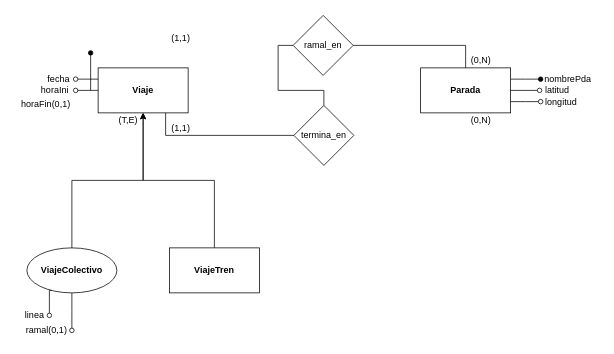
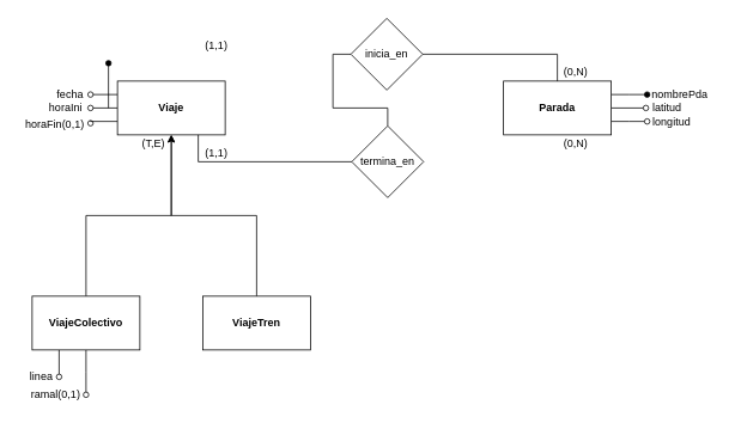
- <mxCell id="18" value="ramal_en" style="rhombus;whiteSpace=wrap;html=1;" vertex="1" parent="1"><mxGeometry x="390" y="20" width="80" height="80" as="geometry" /></mxCell>
+ <mxCell id="18" value="inicia_en" style="rhombus;whiteSpace=wrap;html=1;" vertex="1" parent="1"><mxGeometry x="390" y="20" width="80" height="80" as="geometry" /></mxCell>
+ <mxCell id="4" style="edgeStyle=orthogonalEdgeStyle;rounded=0;orthogonalLoop=1;jettySize=auto;html=1;exitX=0;exitY=0.75;exitDx=0;exitDy=0;entryX=1.06;entryY=1.35;entryDx=0;entryDy=0;entryPerimeter=0;endArrow=oval;endFill=0;" edge="1" parent="1" source="5" target="25"><mxGeometry relative="1" as="geometry" /></mxCell>
- <mxCell id="9" value="ViajeColectivo" style="ellipse;whiteSpace=wrap;html=1;fontStyle=1;" vertex="1" parent="1"><mxGeometry x="35" y="330" width="120" height="60" as="geometry" /></mxCell>
+ <mxCell id="9" value="ViajeColectivo" style="rounded=0;whiteSpace=wrap;html=1;fontStyle=1" vertex="1" parent="1"><mxGeometry x="35" y="330" width="120" height="60" as="geometry" /></mxCell>
